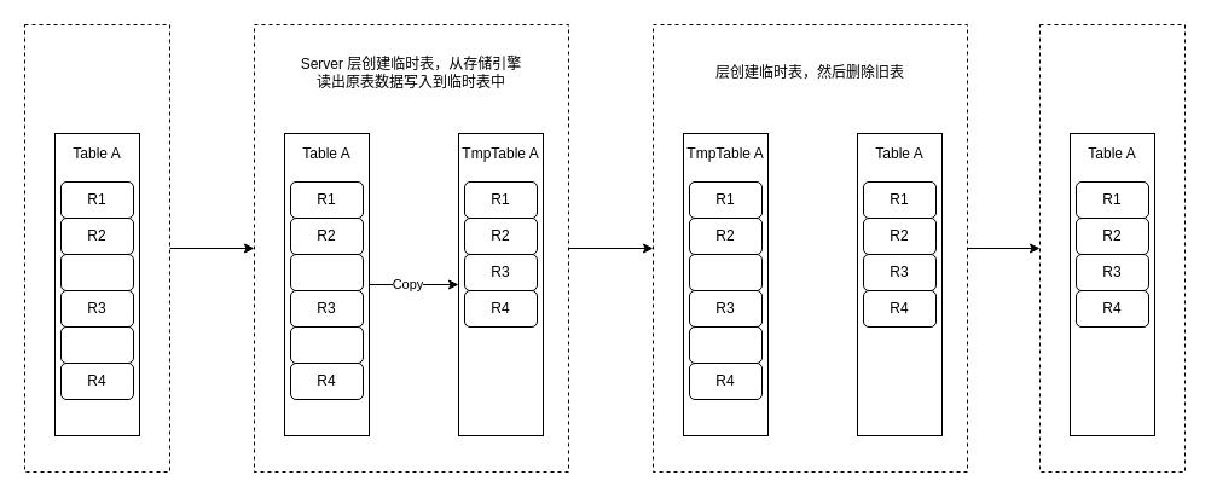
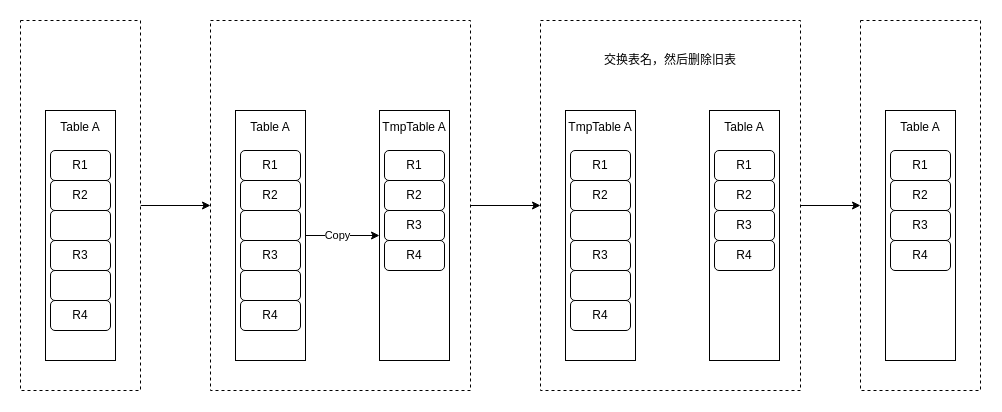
- <mxCell id="27" value="Server 层创建临时表，从存储引擎读出原表数据写入到临时表中" style="text;html=1;strokeColor=none;fillColor=none;align=center;verticalAlign=middle;whiteSpace=wrap;rounded=0;" parent="1" vertex="1"><mxGeometry x="245" y="50" width="190" height="20" as="geometry" /></mxCell>
- <mxCell id="42" value="层创建临时表，然后删除旧表" style="text;html=1;strokeColor=none;fillColor=none;align=center;verticalAlign=middle;whiteSpace=wrap;rounded=0;" parent="1" vertex="1"><mxGeometry x="575" y="50" width="190" height="20" as="geometry" /></mxCell>
+ <mxCell id="42" value="交换表名，然后删除旧表" style="text;html=1;strokeColor=none;fillColor=none;align=center;verticalAlign=middle;whiteSpace=wrap;rounded=0;" parent="1" vertex="1"><mxGeometry x="575" y="50" width="190" height="20" as="geometry" /></mxCell>
